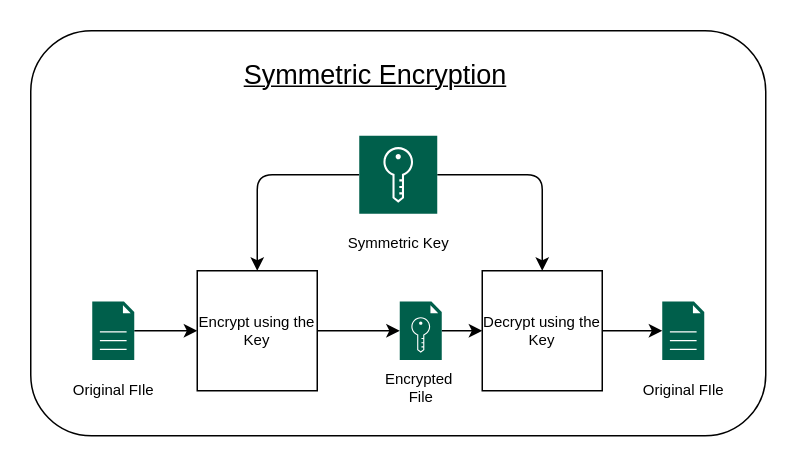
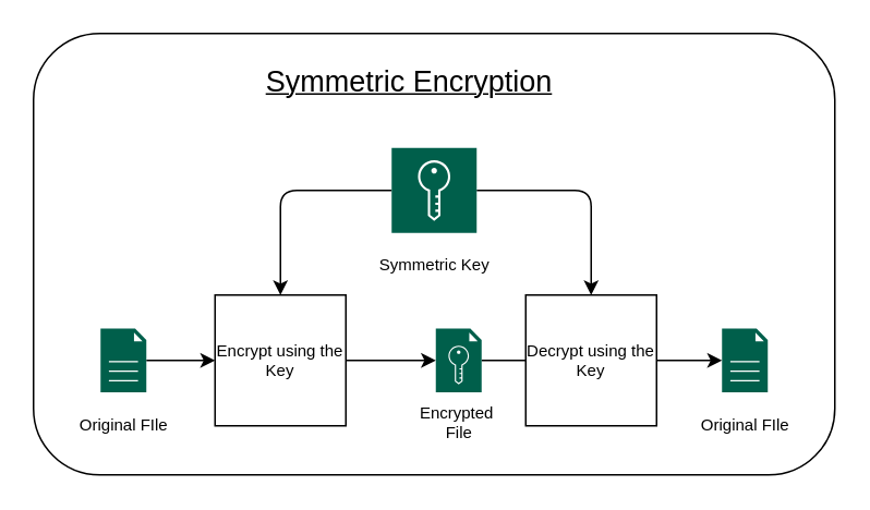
- <mxCell id="9" style="edgeStyle=none;html=1;entryX=0;entryY=0.5;entryDx=0;entryDy=0;fontSize=10;" parent="1" source="10" target="14" edge="1"><mxGeometry relative="1" as="geometry" /></mxCell>
+ <mxCell id="9" style="edgeStyle=none;html=1;entryX=0;entryY=0.5;entryDx=0;entryDy=0;fontSize=10;endArrow=none;" parent="1" source="10" target="14" edge="1"><mxGeometry relative="1" as="geometry" /></mxCell>
